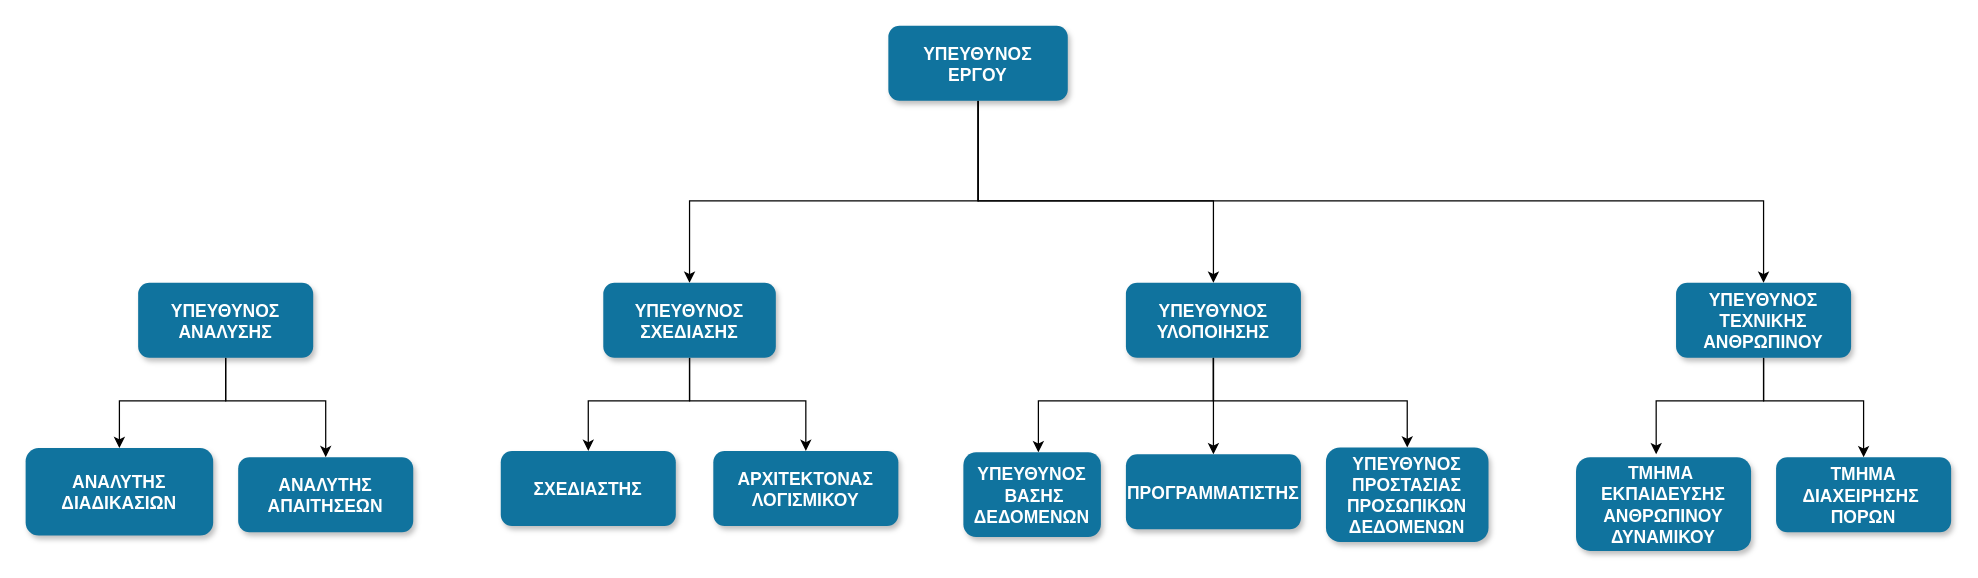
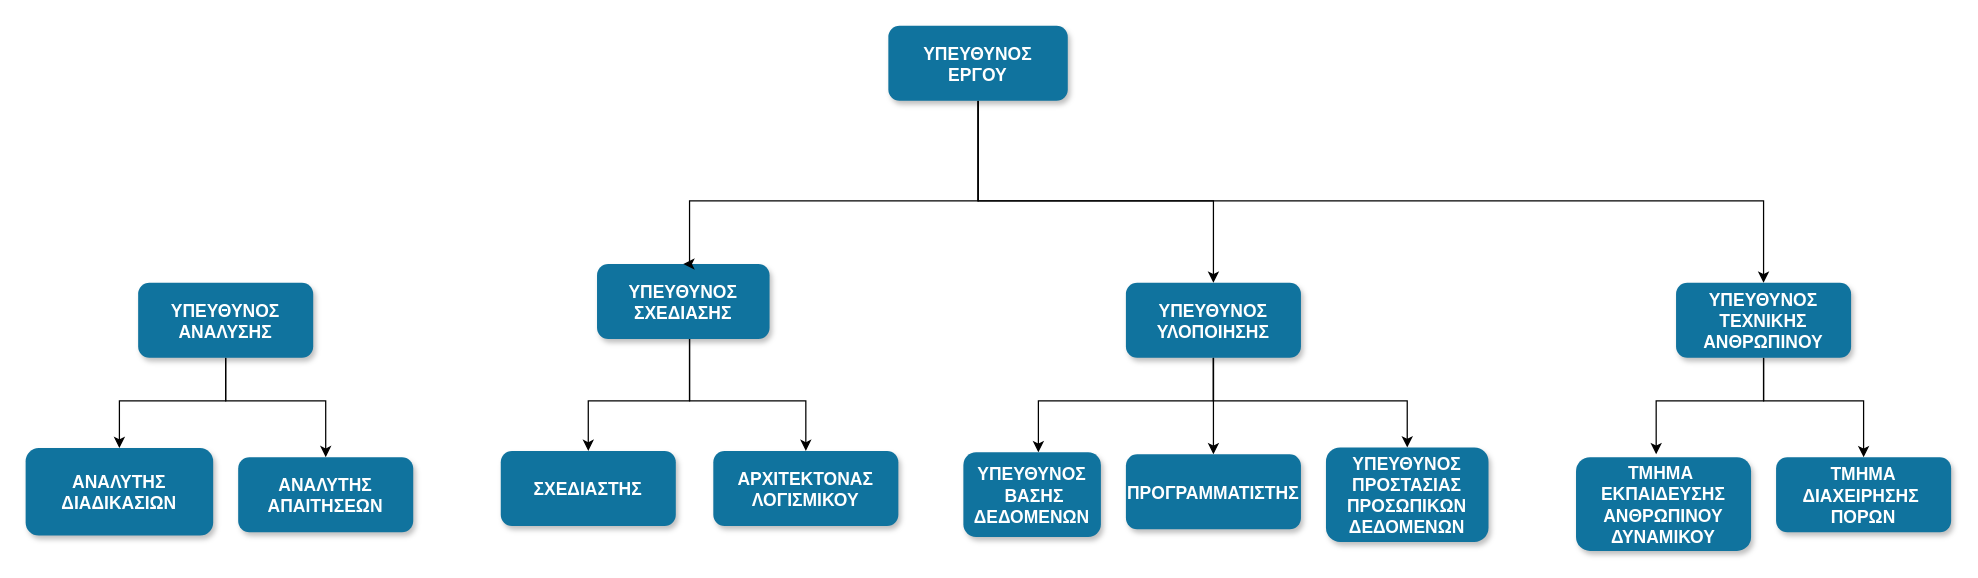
- <mxCell id="8" value="ΥΠΕΥΘΥΝΟΣ&#10;ΣΧΕΔΙΑΣΗΣ" style="rounded=1;fillColor=#10739E;strokeColor=none;shadow=1;gradientColor=none;fontStyle=1;fontColor=#FFFFFF;fontSize=14;" parent="1" vertex="1"><mxGeometry x="482" y="225.5" width="138" height="60" as="geometry" /></mxCell>
+ <mxCell id="8" value="ΥΠΕΥΘΥΝΟΣ&#10;ΣΧΕΔΙΑΣΗΣ" style="rounded=1;fillColor=#10739E;strokeColor=none;shadow=1;gradientColor=none;fontStyle=1;fontColor=#FFFFFF;fontSize=14;" parent="1" vertex="1"><mxGeometry x="477" y="210.5" width="138" height="60" as="geometry" /></mxCell>
